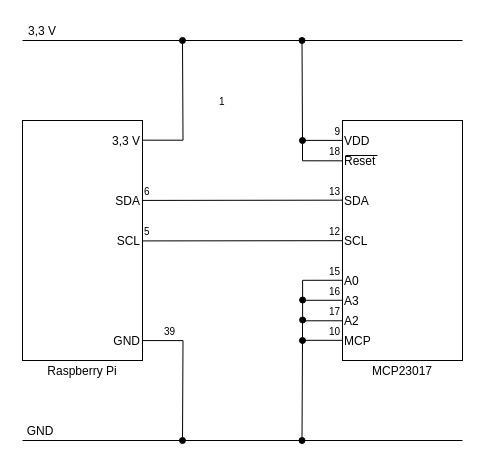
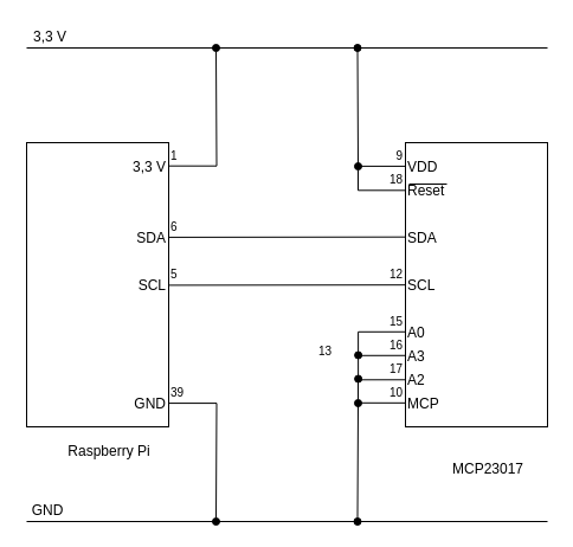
- <mxCell id="23" value="&lt;font style=&quot;font-size: 10px ; line-height: 100%&quot;&gt;1&lt;/font&gt;" style="text;html=1;strokeColor=none;fillColor=none;align=left;verticalAlign=bottom;whiteSpace=wrap;rounded=0;spacing=2;" vertex="1" parent="1"><mxGeometry x="217" y="90" width="40" height="20" as="geometry" /></mxCell>
+ <mxCell id="23" value="&lt;font style=&quot;font-size: 10px ; line-height: 100%&quot;&gt;1&lt;/font&gt;" style="text;html=1;strokeColor=none;fillColor=none;align=left;verticalAlign=bottom;whiteSpace=wrap;rounded=0;spacing=2;" vertex="1" parent="1"><mxGeometry x="142" y="120" width="40" height="20" as="geometry" /></mxCell>
- <mxCell id="37" value="&lt;font style=&quot;font-size: 10px ; line-height: 100%&quot;&gt;13&lt;/font&gt;" style="text;html=1;strokeColor=none;fillColor=none;align=right;verticalAlign=bottom;whiteSpace=wrap;rounded=0;spacing=2;" vertex="1" parent="1"><mxGeometry x="302" y="179.833" width="40" height="20" as="geometry" /></mxCell>
+ <mxCell id="37" value="&lt;font style=&quot;font-size: 10px ; line-height: 100%&quot;&gt;13&lt;/font&gt;" style="text;html=1;strokeColor=none;fillColor=none;align=right;verticalAlign=bottom;whiteSpace=wrap;rounded=0;spacing=2;" vertex="1" parent="1"><mxGeometry x="242" y="284.833" width="40" height="20" as="geometry" /></mxCell>
- <mxCell id="17" value="&lt;font style=&quot;font-size: 10px ; line-height: 100%&quot;&gt;39&lt;/font&gt;" style="text;html=1;strokeColor=none;fillColor=none;align=left;verticalAlign=bottom;whiteSpace=wrap;rounded=0;spacing=2;" vertex="1" parent="1"><mxGeometry x="162" y="320" width="40" height="20" as="geometry" /></mxCell>
+ <mxCell id="17" value="&lt;font style=&quot;font-size: 10px ; line-height: 100%&quot;&gt;39&lt;/font&gt;" style="text;html=1;strokeColor=none;fillColor=none;align=left;verticalAlign=bottom;whiteSpace=wrap;rounded=0;spacing=2;" vertex="1" parent="1"><mxGeometry x="142" y="320" width="40" height="20" as="geometry" /></mxCell>
- <mxCell id="43" value="&lt;p style=&quot;line-height: 100%&quot;&gt;Raspberry Pi&lt;/p&gt;" style="text;html=1;strokeColor=none;fillColor=none;align=center;verticalAlign=middle;whiteSpace=wrap;rounded=0;" vertex="1" parent="1"><mxGeometry x="22" y="360" width="120" height="20" as="geometry" /></mxCell>
+ <mxCell id="43" value="&lt;p style=&quot;line-height: 100%&quot;&gt;Raspberry Pi&lt;/p&gt;" style="text;html=1;strokeColor=none;fillColor=none;align=center;verticalAlign=middle;whiteSpace=wrap;rounded=0;" vertex="1" parent="1"><mxGeometry x="32" y="370" width="120" height="20" as="geometry" /></mxCell>
- <mxCell id="44" value="&lt;p style=&quot;line-height: 100%&quot;&gt;MCP23017&lt;/p&gt;" style="text;html=1;strokeColor=none;fillColor=none;align=center;verticalAlign=middle;whiteSpace=wrap;rounded=0;" vertex="1" parent="1"><mxGeometry x="342" y="360" width="120" height="20" as="geometry" /></mxCell>
+ <mxCell id="44" value="&lt;p style=&quot;line-height: 100%&quot;&gt;MCP23017&lt;/p&gt;" style="text;html=1;strokeColor=none;fillColor=none;align=center;verticalAlign=middle;whiteSpace=wrap;rounded=0;" vertex="1" parent="1"><mxGeometry x="352" y="385" width="120" height="20" as="geometry" /></mxCell>
